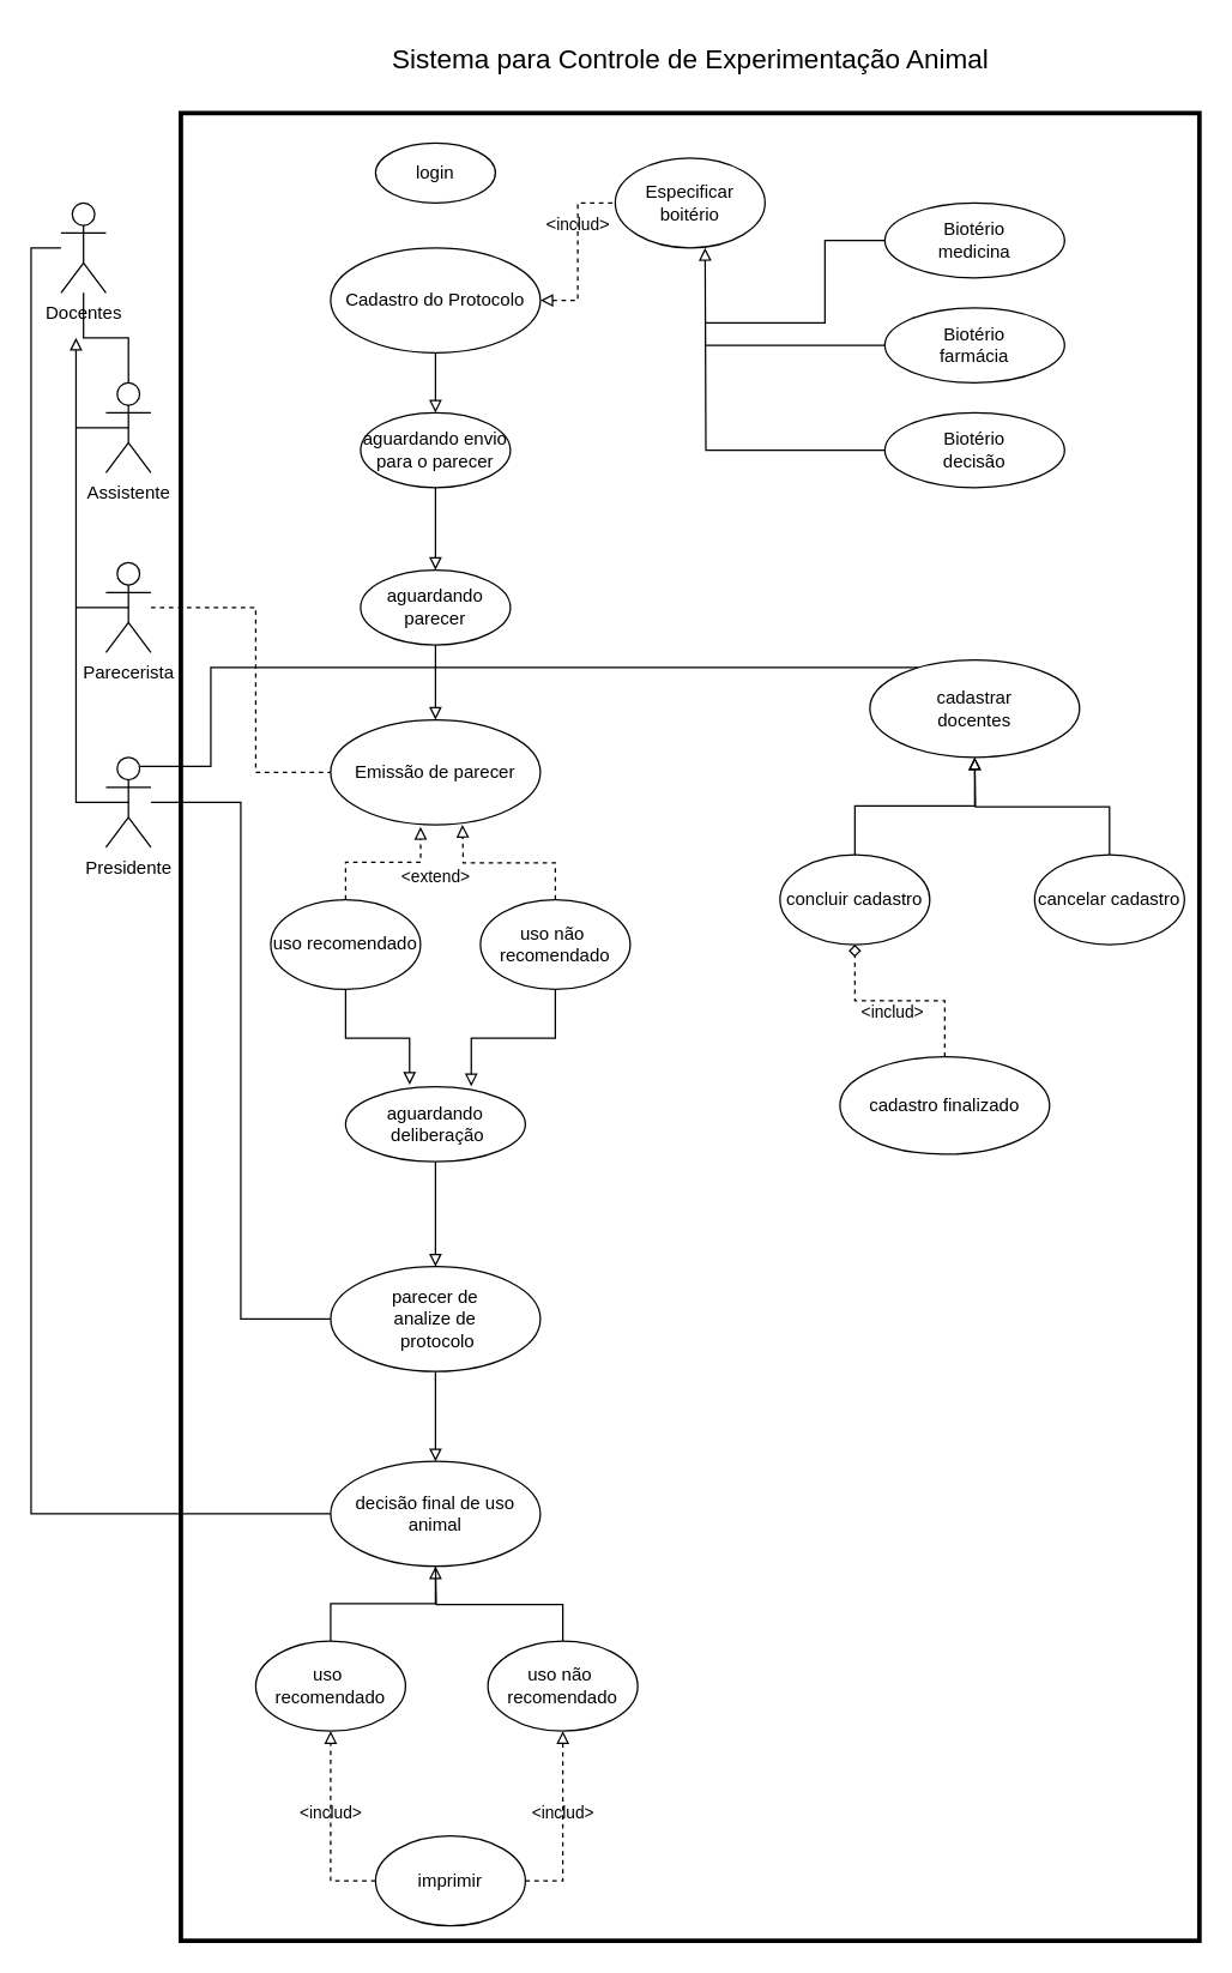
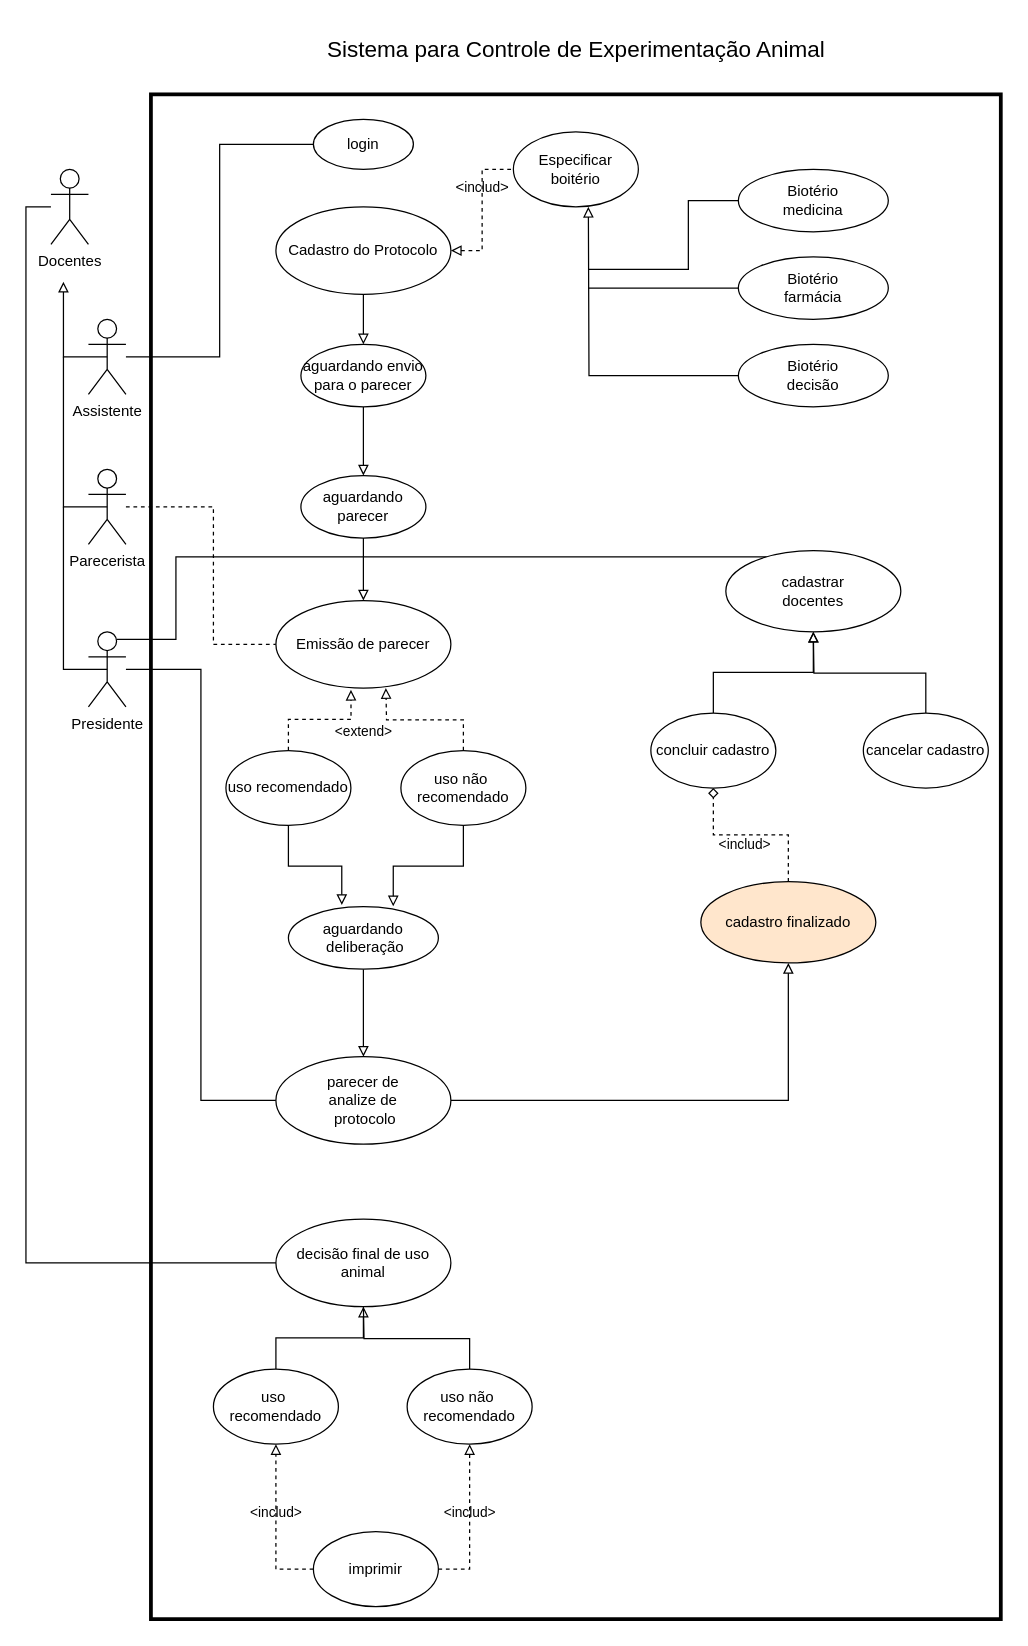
- <mxCell id="5" style="edgeStyle=orthogonalEdgeStyle;rounded=0;orthogonalLoop=1;jettySize=auto;html=1;endArrow=none;endFill=0;" edge="1" parent="1" source="6" target="3"><mxGeometry relative="1" as="geometry" /></mxCell>
+ <mxCell id="5" style="edgeStyle=orthogonalEdgeStyle;rounded=0;orthogonalLoop=1;jettySize=auto;html=1;entryX=0;entryY=0.5;entryDx=0;entryDy=0;endArrow=none;endFill=0;" edge="1" parent="1" source="6" target="61"><mxGeometry relative="1" as="geometry" /></mxCell>
- <mxCell id="53" value="cadastro finalizado" style="ellipse;whiteSpace=wrap;html=1;" vertex="1" parent="1"><mxGeometry x="560" y="705" width="140" height="65" as="geometry" /></mxCell>
+ <mxCell id="53" value="cadastro finalizado" style="ellipse;whiteSpace=wrap;html=1;fillColor=#ffe6cc;" vertex="1" parent="1"><mxGeometry x="560" y="705" width="140" height="65" as="geometry" /></mxCell>
- <mxCell id="39" style="edgeStyle=orthogonalEdgeStyle;rounded=0;orthogonalLoop=1;jettySize=auto;html=1;entryX=0.5;entryY=0;entryDx=0;entryDy=0;fontSize=11;startArrow=none;startFill=0;endArrow=block;endFill=0;" edge="1" parent="1" source="40" target="41"><mxGeometry relative="1" as="geometry" /></mxCell>
+ <mxCell id="39" style="edgeStyle=orthogonalEdgeStyle;rounded=0;orthogonalLoop=1;jettySize=auto;html=1;fontSize=11;startArrow=none;startFill=0;endArrow=block;endFill=0;" edge="1" parent="1" source="40" target="53"><mxGeometry relative="1" as="geometry" /></mxCell>
